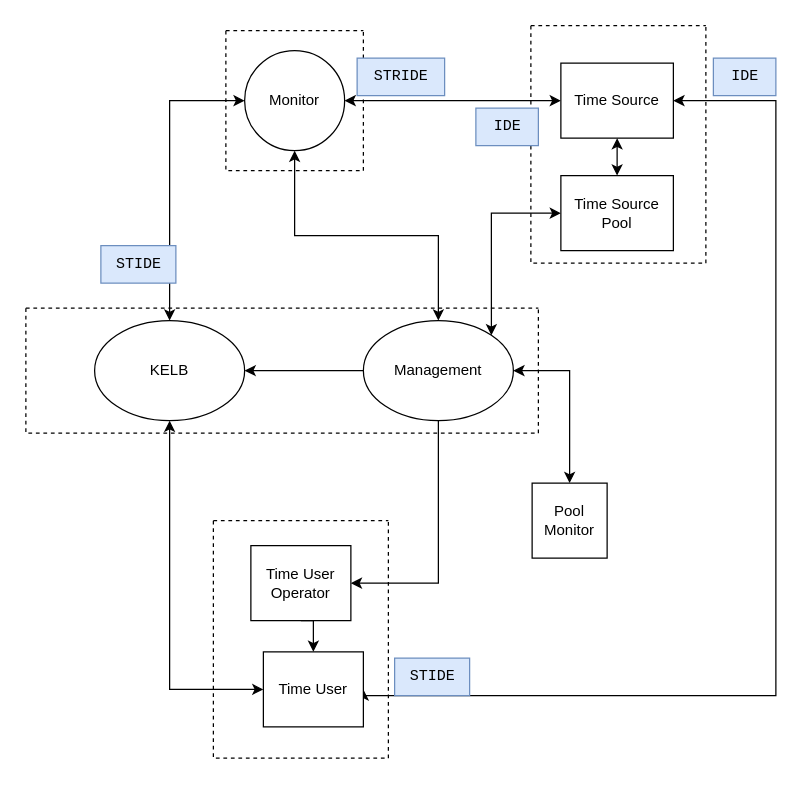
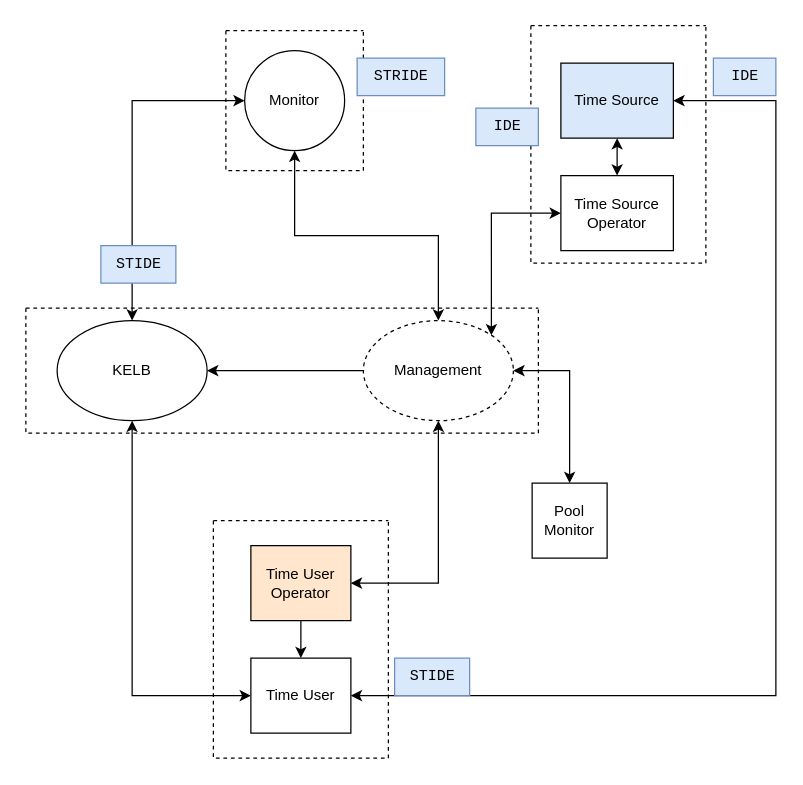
- <mxCell id="4" style="edgeStyle=orthogonalEdgeStyle;rounded=0;orthogonalLoop=1;jettySize=auto;html=1;exitX=1;exitY=0.5;exitDx=0;exitDy=0;entryX=0;entryY=0.5;entryDx=0;entryDy=0;startArrow=classic;startFill=1;" edge="1" parent="1" source="5" target="23"><mxGeometry relative="1" as="geometry" /></mxCell>
- <mxCell id="23" value="Time Source" style="rounded=0;whiteSpace=wrap;html=1;" vertex="1" parent="21"><mxGeometry x="24" y="30" width="90" height="60" as="geometry" /></mxCell>
+ <mxCell id="23" value="Time Source" style="rounded=0;whiteSpace=wrap;html=1;fillColor=#dae8fc;" vertex="1" parent="21"><mxGeometry x="24" y="30" width="90" height="60" as="geometry" /></mxCell>
- <mxCell id="22" value="Time Source Pool" style="rounded=0;whiteSpace=wrap;html=1;" vertex="1" parent="21"><mxGeometry x="24" y="120" width="90" height="60" as="geometry" /></mxCell>
+ <mxCell id="22" value="Time Source Operator" style="rounded=0;whiteSpace=wrap;html=1;" vertex="1" parent="21"><mxGeometry x="24" y="120" width="90" height="60" as="geometry" /></mxCell>
- <mxCell id="14" value="KELB" style="ellipse;whiteSpace=wrap;html=1;" vertex="1" parent="13"><mxGeometry x="55" y="10" width="120" height="80" as="geometry" /></mxCell>
+ <mxCell id="14" value="KELB" style="ellipse;whiteSpace=wrap;html=1;" vertex="1" parent="13"><mxGeometry x="25" y="10" width="120" height="80" as="geometry" /></mxCell>
- <mxCell id="15" value="Management" style="ellipse;whiteSpace=wrap;html=1;" vertex="1" parent="13"><mxGeometry x="270" y="10" width="120" height="80" as="geometry" /></mxCell>
+ <mxCell id="15" value="Management" style="ellipse;whiteSpace=wrap;html=1;dashed=1;" vertex="1" parent="13"><mxGeometry x="270" y="10" width="120" height="80" as="geometry" /></mxCell>
- <mxCell id="7" style="edgeStyle=orthogonalEdgeStyle;rounded=0;orthogonalLoop=1;jettySize=auto;html=1;exitX=1;exitY=0.5;exitDx=0;exitDy=0;entryX=0.5;entryY=1;entryDx=0;entryDy=0;startArrow=classic;startFill=1;endArrow=none;" edge="1" parent="1" source="18" target="15"><mxGeometry relative="1" as="geometry"><mxPoint x="180" y="686" as="sourcePoint" /></mxGeometry></mxCell>
+ <mxCell id="7" style="edgeStyle=orthogonalEdgeStyle;rounded=0;orthogonalLoop=1;jettySize=auto;html=1;exitX=1;exitY=0.5;exitDx=0;exitDy=0;entryX=0.5;entryY=1;entryDx=0;entryDy=0;startArrow=classic;startFill=1;" edge="1" parent="1" source="18" target="15"><mxGeometry relative="1" as="geometry"><mxPoint x="180" y="686" as="sourcePoint" /></mxGeometry></mxCell>
- <mxCell id="18" value="Time User Operator" style="rounded=0;whiteSpace=wrap;html=1;" vertex="1" parent="17"><mxGeometry x="30" y="20" width="80" height="60" as="geometry" /></mxCell>
+ <mxCell id="18" value="Time User Operator" style="rounded=0;whiteSpace=wrap;html=1;fillColor=#ffe6cc;" vertex="1" parent="17"><mxGeometry x="30" y="20" width="80" height="60" as="geometry" /></mxCell>
- <mxCell id="19" value="Time User" style="rounded=0;whiteSpace=wrap;html=1;" vertex="1" parent="17"><mxGeometry x="40" y="105" width="80" height="60" as="geometry" /></mxCell>
+ <mxCell id="19" value="Time User" style="rounded=0;whiteSpace=wrap;html=1;" vertex="1" parent="17"><mxGeometry x="30" y="110" width="80" height="60" as="geometry" /></mxCell>
